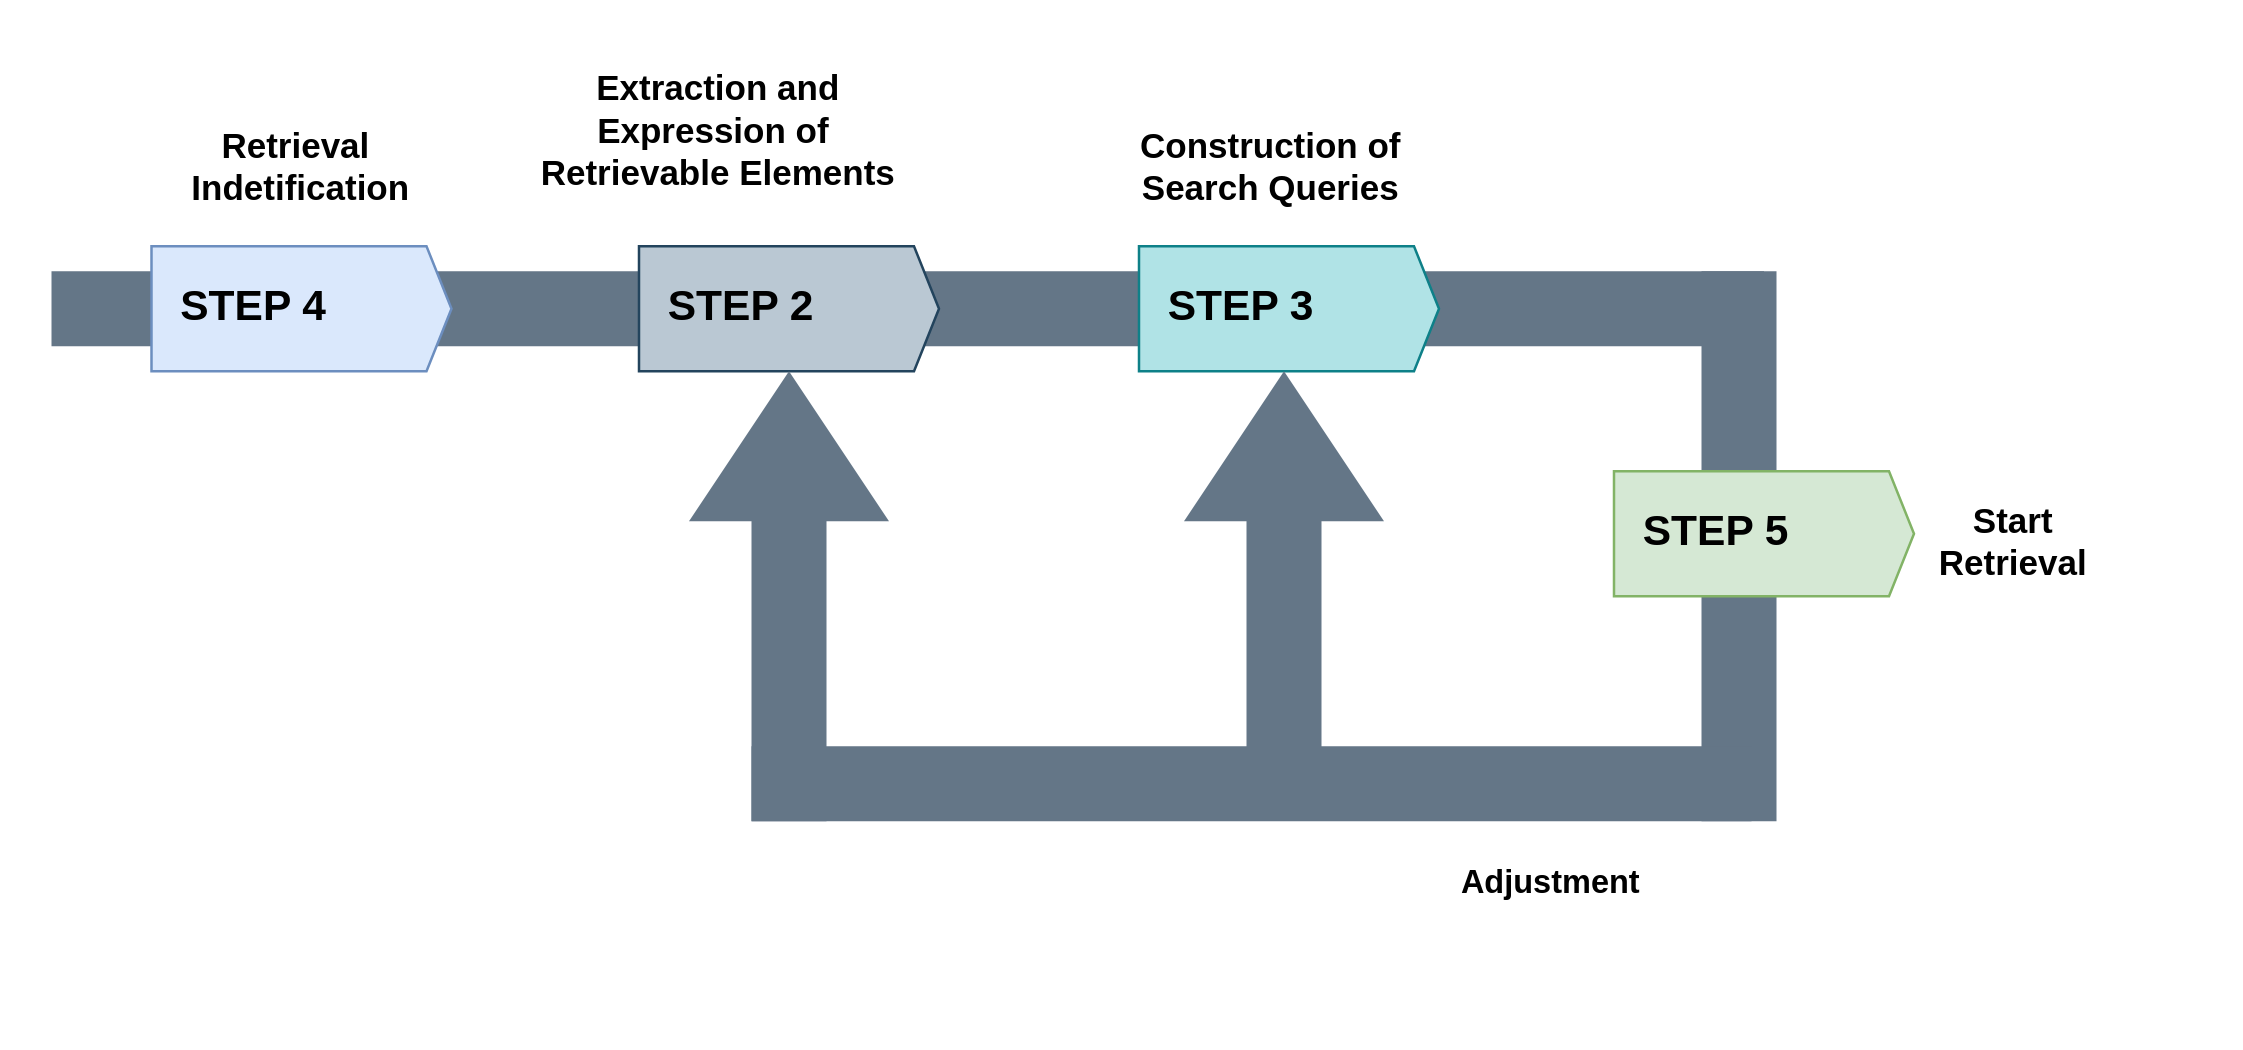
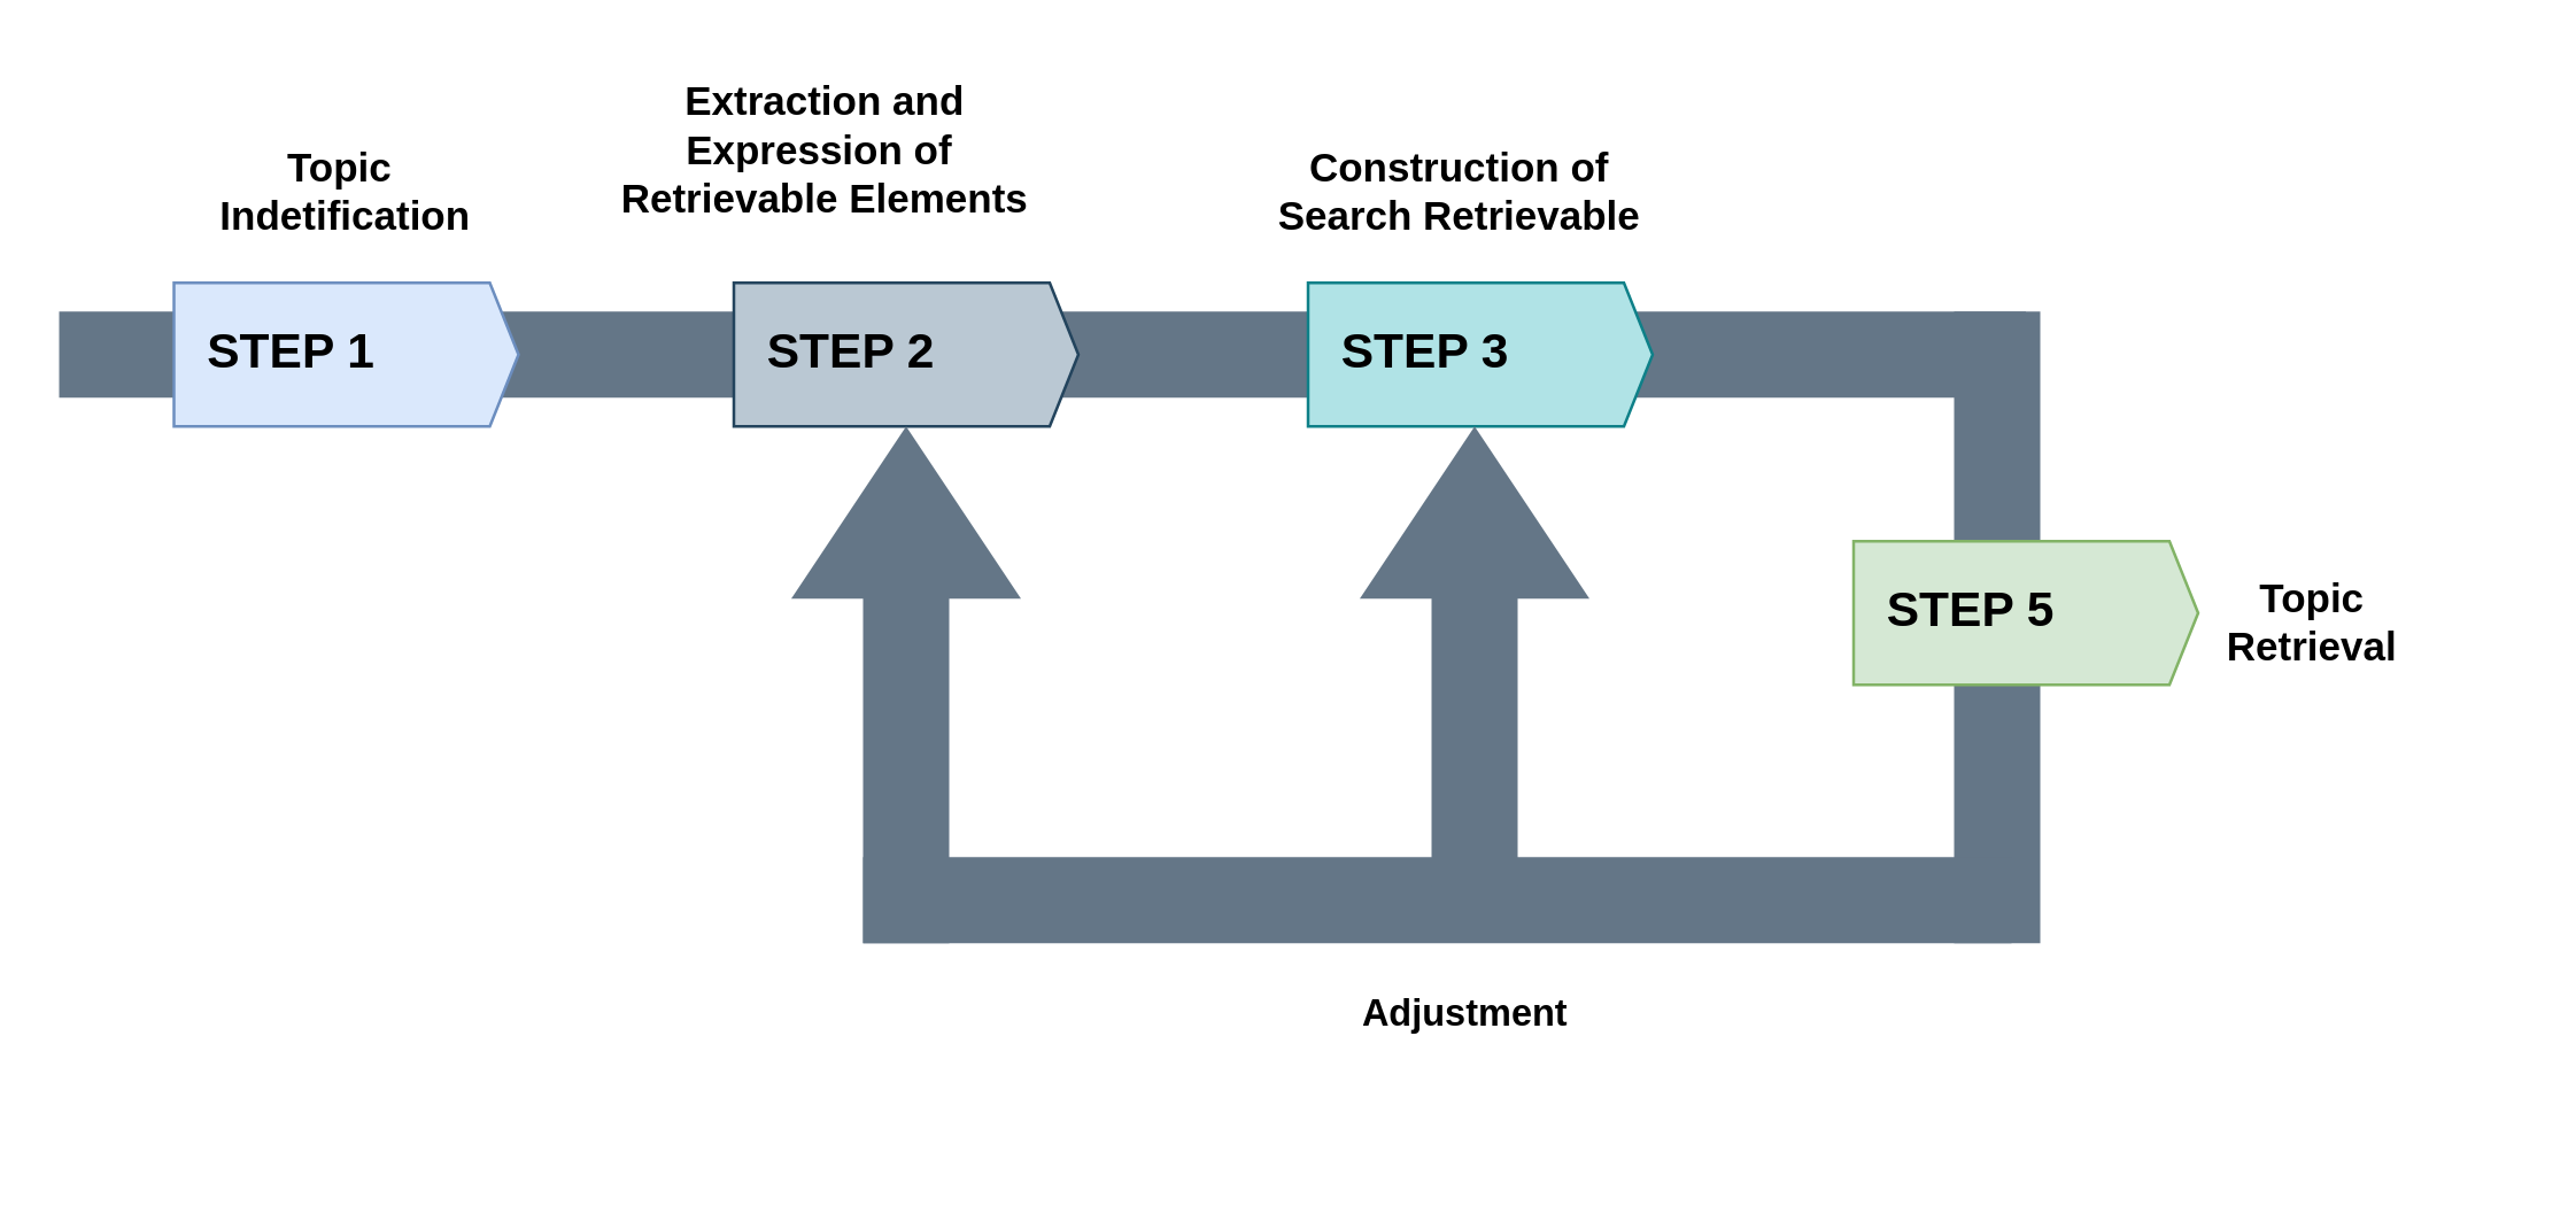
- <mxCell id="7" value="Retrieval &#10;Indetification" style="text;whiteSpace=wrap;fontStyle=1;align=center;fontSize=14;" parent="1" vertex="1"><mxGeometry x="60" y="43" width="120" height="60" as="geometry" /></mxCell>
+ <mxCell id="7" value="Topic &#10;Indetification" style="text;whiteSpace=wrap;fontStyle=1;align=center;fontSize=14;" parent="1" vertex="1"><mxGeometry x="60" y="43" width="120" height="60" as="geometry" /></mxCell>
- <mxCell id="8" value="Construction of&#10;Search Queries" style="text;whiteSpace=wrap;fontStyle=1;align=center;fontSize=14;" parent="1" vertex="1"><mxGeometry x="438" y="43" width="140" height="60" as="geometry" /></mxCell>
+ <mxCell id="8" value="Construction of&#10;Search Retrievable" style="text;whiteSpace=wrap;fontStyle=1;align=center;fontSize=14;" parent="1" vertex="1"><mxGeometry x="438" y="43" width="140" height="60" as="geometry" /></mxCell>
- <mxCell id="3" value="STEP 4" style="shape=mxgraph.infographic.ribbonSimple;notch1=0;notch2=10;notch=0;fillColor=#dae8fc;strokeColor=#6c8ebf;shadow=0;fontSize=17;align=left;spacingLeft=10;fontStyle=1;whiteSpace=wrap;" parent="1" vertex="1"><mxGeometry x="60" y="98" width="120" height="50" as="geometry" /></mxCell>
+ <mxCell id="3" value="STEP 1" style="shape=mxgraph.infographic.ribbonSimple;notch1=0;notch2=10;notch=0;fillColor=#dae8fc;strokeColor=#6c8ebf;shadow=0;fontSize=17;align=left;spacingLeft=10;fontStyle=1;whiteSpace=wrap;" parent="1" vertex="1"><mxGeometry x="60" y="98" width="120" height="50" as="geometry" /></mxCell>
- <mxCell id="9" value="Start&#10;Retrieval" style="text;whiteSpace=wrap;fontStyle=1;align=center;fontSize=14;" parent="1" vertex="1"><mxGeometry x="735" y="193" width="140" height="60" as="geometry" /></mxCell>
+ <mxCell id="9" value="Topic&#10;Retrieval" style="text;whiteSpace=wrap;fontStyle=1;align=center;fontSize=14;" parent="1" vertex="1"><mxGeometry x="735" y="193" width="140" height="60" as="geometry" /></mxCell>
- <mxCell id="16" value="Adjustment" style="text;whiteSpace=wrap;fontStyle=1;align=center;fontSize=13;" parent="1" vertex="1"><mxGeometry x="550" y="338" width="140" height="60" as="geometry" /></mxCell>
+ <mxCell id="16" value="Adjustment" style="text;whiteSpace=wrap;fontStyle=1;align=center;fontSize=13;" parent="1" vertex="1"><mxGeometry x="440" y="338" width="140" height="60" as="geometry" /></mxCell>
